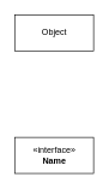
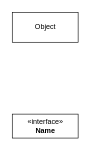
- <mxCell id="3" value="&amp;laquo;interface&amp;raquo;&lt;br&gt;&lt;b&gt;Name&lt;/b&gt;" style="html=1;" vertex="1" parent="1"><mxGeometry x="20" y="190" width="110" height="50" as="geometry" /></mxCell>
+ <mxCell id="3" value="&amp;laquo;interface&amp;raquo;&lt;br&gt;&lt;b&gt;Name&lt;/b&gt;" style="html=1;" vertex="1" parent="1"><mxGeometry x="20" y="190" width="110" height="40" as="geometry" /></mxCell>
